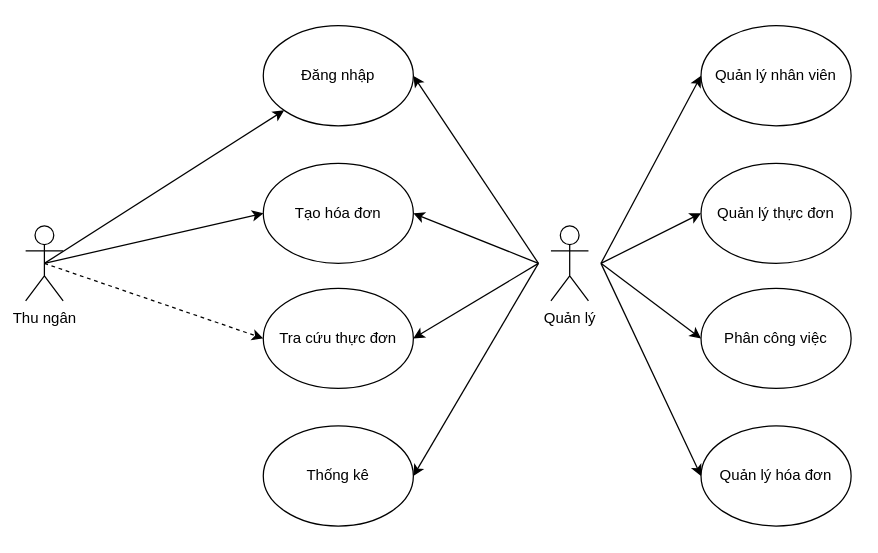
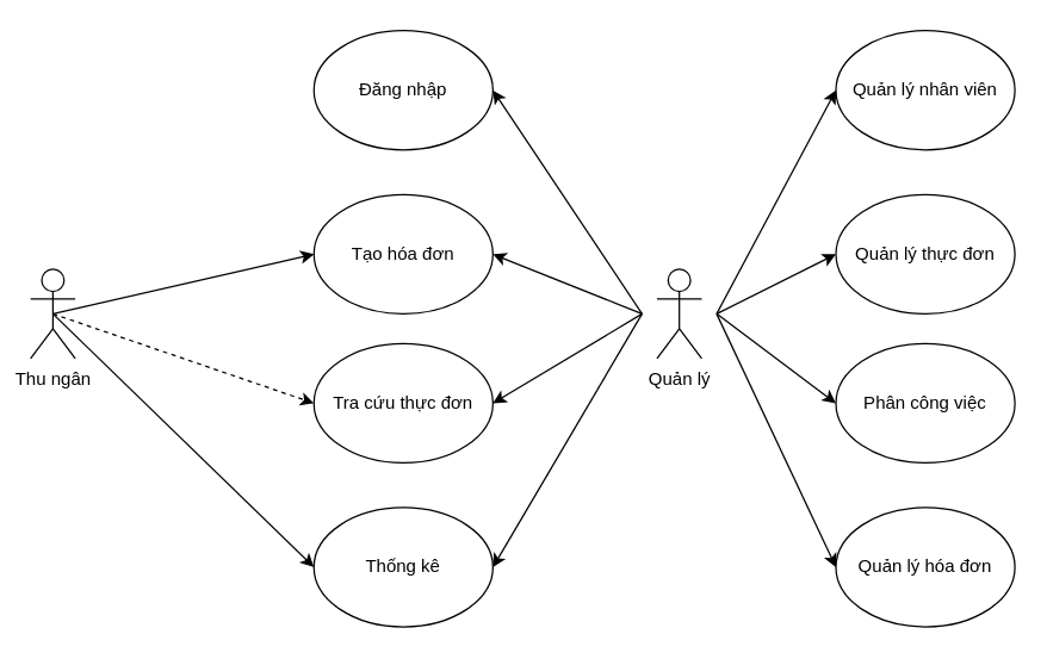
- <mxCell id="13" value="" style="endArrow=classic;html=1;rounded=0;exitX=0.5;exitY=0.5;exitDx=0;exitDy=0;exitPerimeter=0;" edge="1" parent="1" source="2" target="6"><mxGeometry width="50" height="50" relative="1" as="geometry"><mxPoint x="45" y="220" as="sourcePoint" /><mxPoint x="220" y="300" as="targetPoint" /></mxGeometry></mxCell>
+ <mxCell id="13" value="" style="endArrow=classic;html=1;rounded=0;entryX=0;entryY=0.5;entryDx=0;entryDy=0;exitX=0.5;exitY=0.5;exitDx=0;exitDy=0;exitPerimeter=0;" edge="1" parent="1" source="2" target="5"><mxGeometry width="50" height="50" relative="1" as="geometry"><mxPoint x="45" y="220" as="sourcePoint" /><mxPoint x="220" y="300" as="targetPoint" /></mxGeometry></mxCell>
